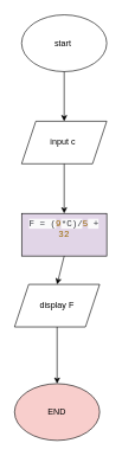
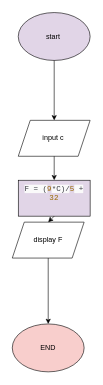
- <mxCell id="2" value="start&lt;span style=&quot;white-space: pre;&quot;&gt; &lt;/span&gt;" style="ellipse;whiteSpace=wrap;html=1;" vertex="1" parent="1"><mxGeometry x="30" y="20" width="120" height="80" as="geometry" /></mxCell>
+ <mxCell id="2" value="start&lt;span style=&quot;white-space: pre;&quot;&gt; &lt;/span&gt;" style="ellipse;whiteSpace=wrap;html=1;fillColor=#e1d5e7;" vertex="1" parent="1"><mxGeometry x="30" y="20" width="120" height="80" as="geometry" /></mxCell>
- <mxCell id="3" value="input c&lt;span style=&quot;white-space: pre;&quot;&gt; &lt;/span&gt;" style="shape=parallelogram;perimeter=parallelogramPerimeter;whiteSpace=wrap;html=1;fixedSize=1;" vertex="1" parent="1"><mxGeometry x="30" y="170" width="120" height="60" as="geometry" /></mxCell>
+ <mxCell id="3" value="input c&lt;span style=&quot;white-space: pre;&quot;&gt; &lt;/span&gt;" style="shape=parallelogram;perimeter=parallelogramPerimeter;whiteSpace=wrap;html=1;fixedSize=1;" vertex="1" parent="1"><mxGeometry x="30" y="200" width="120" height="60" as="geometry" /></mxCell>
- <mxCell id="5" value="display F" style="shape=parallelogram;perimeter=parallelogramPerimeter;whiteSpace=wrap;html=1;fixedSize=1;" vertex="1" parent="1"><mxGeometry x="20" y="400" width="120" height="60" as="geometry" /></mxCell>
+ <mxCell id="5" value="display F" style="shape=parallelogram;perimeter=parallelogramPerimeter;whiteSpace=wrap;html=1;fixedSize=1;" vertex="1" parent="1"><mxGeometry x="20" y="370" width="120" height="60" as="geometry" /></mxCell>
